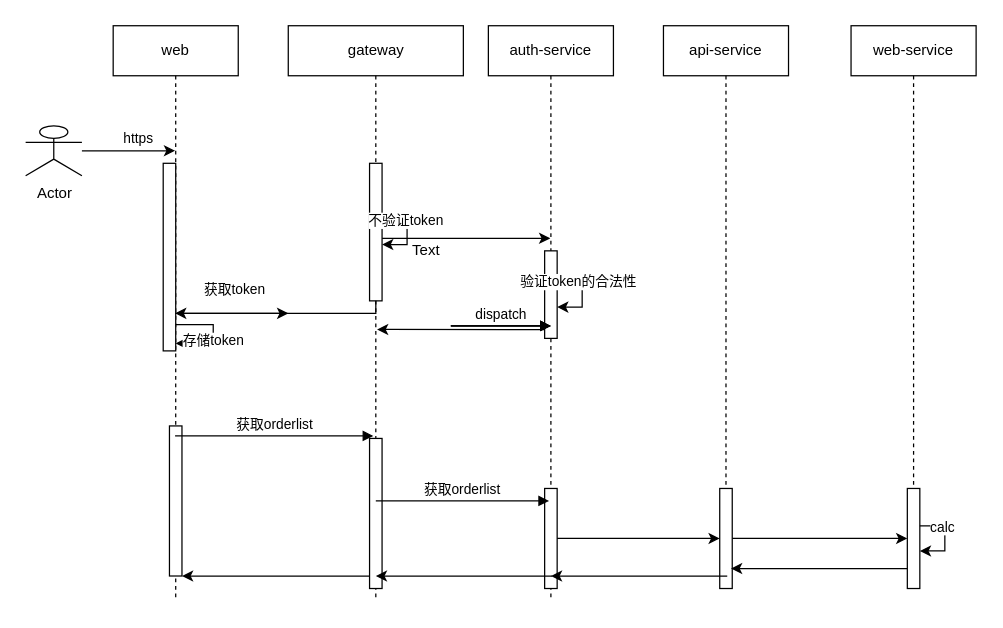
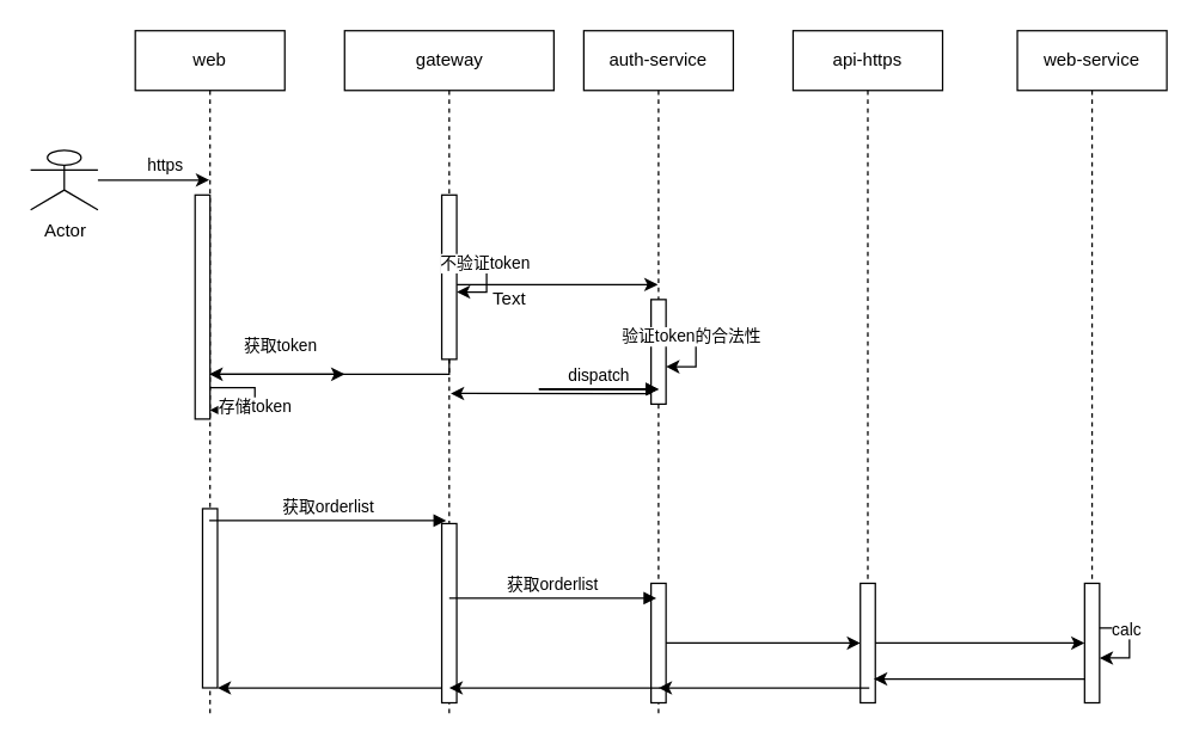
- <mxCell id="19" value="api-service" style="shape=umlLifeline;perimeter=lifelinePerimeter;whiteSpace=wrap;html=1;container=1;collapsible=0;recursiveResize=0;outlineConnect=0;" parent="1" vertex="1"><mxGeometry x="530" y="20" width="100" height="450" as="geometry" /></mxCell>
+ <mxCell id="19" value="api-https" style="shape=umlLifeline;perimeter=lifelinePerimeter;whiteSpace=wrap;html=1;container=1;collapsible=0;recursiveResize=0;outlineConnect=0;" parent="1" vertex="1"><mxGeometry x="530" y="20" width="100" height="450" as="geometry" /></mxCell>
